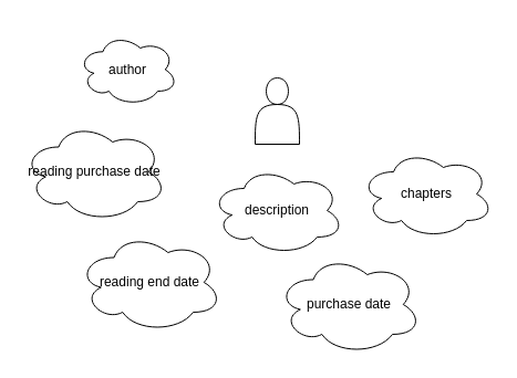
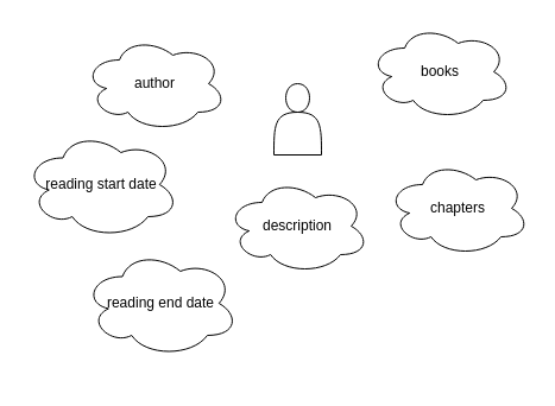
+ <mxCell id="3" value="books" style="ellipse;shape=cloud;whiteSpace=wrap;html=1;" vertex="1" parent="1"><mxGeometry x="310" y="20" width="120" height="80" as="geometry" /></mxCell>
- <mxCell id="4" value="author" style="ellipse;shape=cloud;whiteSpace=wrap;html=1;" vertex="1" parent="1"><mxGeometry x="70" y="30" width="90" height="65" as="geometry" /></mxCell>
+ <mxCell id="4" value="author" style="ellipse;shape=cloud;whiteSpace=wrap;html=1;" vertex="1" parent="1"><mxGeometry x="70" y="30" width="120" height="80" as="geometry" /></mxCell>
- <mxCell id="7" value="reading purchase date" style="ellipse;shape=cloud;whiteSpace=wrap;html=1;" vertex="1" parent="1"><mxGeometry x="20" y="110" width="130" height="90" as="geometry" /></mxCell>
+ <mxCell id="7" value="reading start date" style="ellipse;shape=cloud;whiteSpace=wrap;html=1;" vertex="1" parent="1"><mxGeometry x="20" y="110" width="130" height="90" as="geometry" /></mxCell>
- <mxCell id="9" value="purchase date" style="ellipse;shape=cloud;whiteSpace=wrap;html=1;" vertex="1" parent="1"><mxGeometry x="250" y="230" width="130" height="90" as="geometry" /></mxCell>
